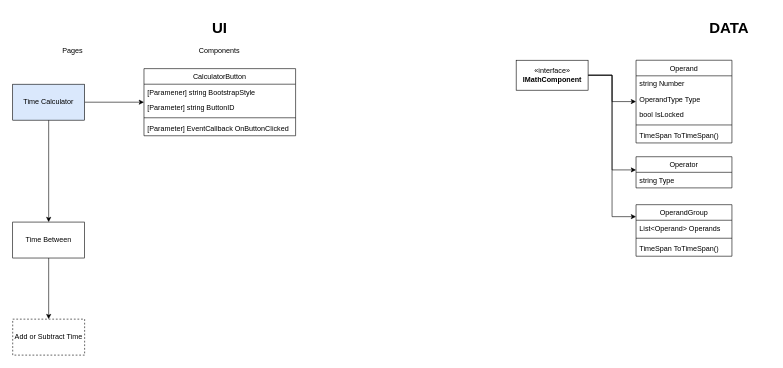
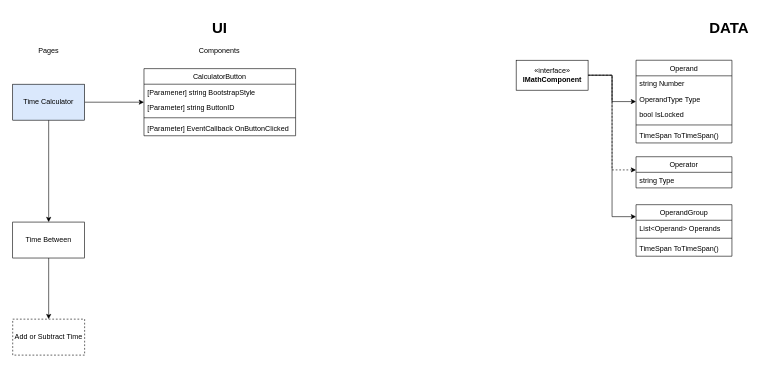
- <mxCell id="6" value="Pages" style="text;html=1;strokeColor=none;fillColor=none;align=center;verticalAlign=middle;whiteSpace=wrap;rounded=0;fontSize=12;" parent="1" vertex="1"><mxGeometry x="90" y="70" width="60" height="30" as="geometry" /></mxCell>
+ <mxCell id="6" value="Pages" style="text;html=1;strokeColor=none;fillColor=none;align=center;verticalAlign=middle;whiteSpace=wrap;rounded=0;fontSize=12;" parent="1" vertex="1"><mxGeometry x="50" y="70" width="60" height="30" as="geometry" /></mxCell>
- <mxCell id="19" style="edgeStyle=orthogonalEdgeStyle;rounded=0;orthogonalLoop=1;jettySize=auto;html=1;" edge="1" parent="1" source="21" target="22"><mxGeometry relative="1" as="geometry"><Array as="points"><mxPoint x="1020" y="125" /><mxPoint x="1020" y="283" /></Array></mxGeometry></mxCell>
+ <mxCell id="19" style="edgeStyle=orthogonalEdgeStyle;rounded=0;orthogonalLoop=1;jettySize=auto;html=1;dashed=1;" edge="1" parent="1" source="21" target="22"><mxGeometry relative="1" as="geometry"><Array as="points"><mxPoint x="1020" y="125" /><mxPoint x="1020" y="283" /></Array></mxGeometry></mxCell>
